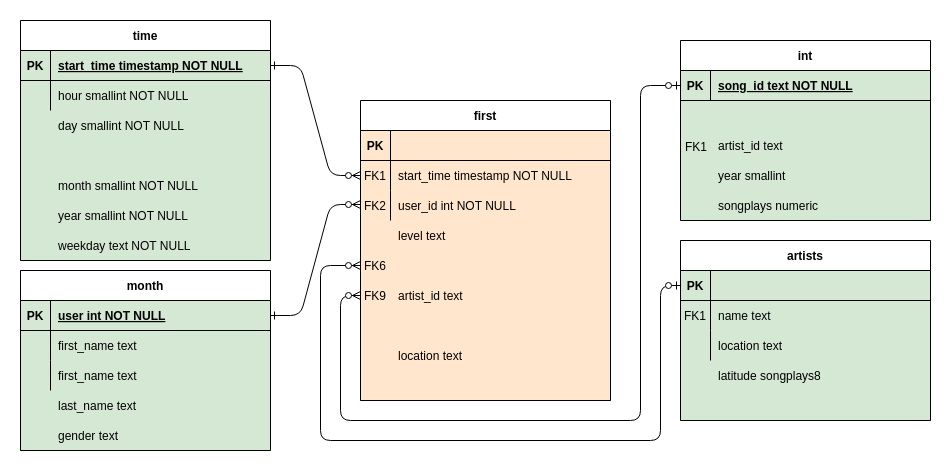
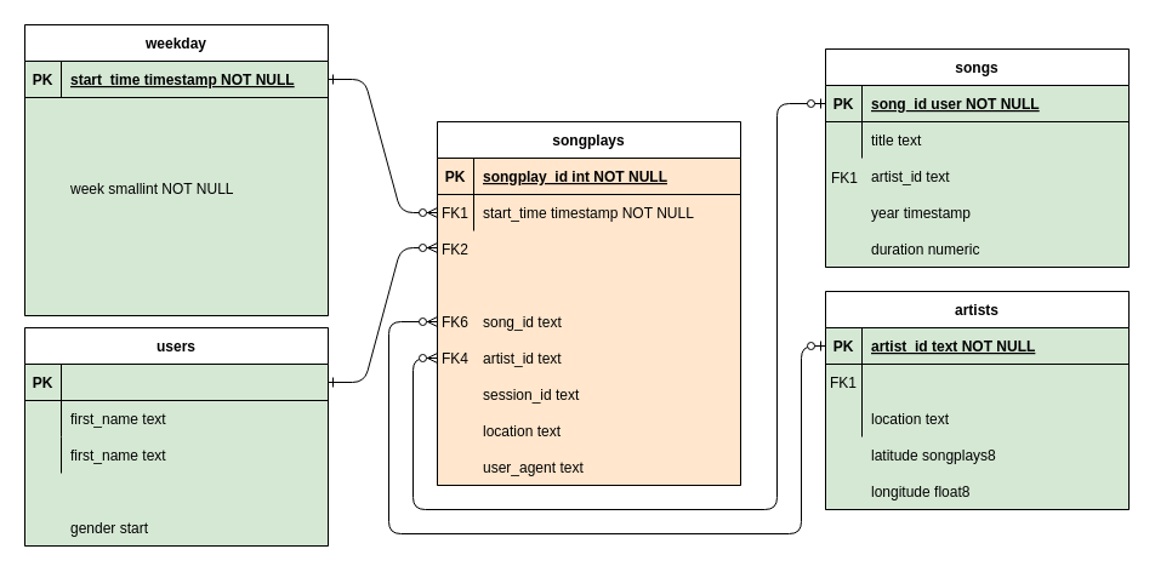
- <mxCell id="5" value="time" style="shape=table;startSize=30;container=1;collapsible=1;childLayout=tableLayout;fixedRows=1;rowLines=0;fontStyle=1;align=center;resizeLast=1;" parent="4" vertex="1"><mxGeometry width="250" height="240" as="geometry" /></mxCell>
+ <mxCell id="5" value="weekday" style="shape=table;startSize=30;container=1;collapsible=1;childLayout=tableLayout;fixedRows=1;rowLines=0;fontStyle=1;align=center;resizeLast=1;" parent="4" vertex="1"><mxGeometry width="250" height="240" as="geometry" /></mxCell>
- <mxCell id="40" value="int" style="shape=table;startSize=30;container=1;collapsible=1;childLayout=tableLayout;fixedRows=1;rowLines=0;fontStyle=1;align=center;resizeLast=1;" vertex="1" parent="1"><mxGeometry x="680" y="40" width="250" height="180" as="geometry" /></mxCell>
+ <mxCell id="40" value="songs" style="shape=table;startSize=30;container=1;collapsible=1;childLayout=tableLayout;fixedRows=1;rowLines=0;fontStyle=1;align=center;resizeLast=1;" vertex="1" parent="1"><mxGeometry x="680" y="40" width="250" height="180" as="geometry" /></mxCell>
- <mxCell id="43" value="song_id text NOT NULL " style="shape=partialRectangle;overflow=hidden;connectable=0;fillColor=none;top=0;left=0;bottom=0;right=0;align=left;spacingLeft=6;fontStyle=5;" vertex="1" parent="41"><mxGeometry x="30" width="220" height="30" as="geometry" /></mxCell>
+ <mxCell id="43" value="song_id user NOT NULL " style="shape=partialRectangle;overflow=hidden;connectable=0;fillColor=none;top=0;left=0;bottom=0;right=0;align=left;spacingLeft=6;fontStyle=5;" vertex="1" parent="41"><mxGeometry x="30" width="220" height="30" as="geometry" /></mxCell>
- <mxCell id="11" value="hour smallint NOT NULL" style="shape=partialRectangle;overflow=hidden;connectable=0;fillColor=none;top=0;left=0;bottom=0;right=0;align=left;spacingLeft=6;" parent="9" vertex="1"><mxGeometry x="30" width="220" height="30" as="geometry" /></mxCell>
- <mxCell id="18" value="first" style="shape=table;startSize=30;container=1;collapsible=1;childLayout=tableLayout;fixedRows=1;rowLines=0;fontStyle=1;align=center;resizeLast=1;labelBackgroundColor=#ffffff;" parent="17" vertex="1"><mxGeometry width="250" height="300" as="geometry" /></mxCell>
+ <mxCell id="18" value="songplays" style="shape=table;startSize=30;container=1;collapsible=1;childLayout=tableLayout;fixedRows=1;rowLines=0;fontStyle=1;align=center;resizeLast=1;labelBackgroundColor=#ffffff;" parent="17" vertex="1"><mxGeometry width="250" height="300" as="geometry" /></mxCell>
+ <mxCell id="46" value="title text" style="shape=partialRectangle;overflow=hidden;connectable=0;fillColor=none;top=0;left=0;bottom=0;right=0;align=left;spacingLeft=6;" vertex="1" parent="44"><mxGeometry x="30" width="220" height="30" as="geometry" /></mxCell>
- <mxCell id="12" value="day smallint NOT NULL" style="shape=partialRectangle;overflow=hidden;connectable=0;fillColor=none;top=0;left=0;bottom=0;right=0;align=left;spacingLeft=6;" vertex="1" parent="4"><mxGeometry x="30" y="90" width="220" height="30" as="geometry" /></mxCell>
+ <mxCell id="21" value="songplay_id int NOT NULL " style="shape=partialRectangle;overflow=hidden;connectable=0;fillColor=none;top=0;left=0;bottom=0;right=0;align=left;spacingLeft=6;fontStyle=5;" parent="19" vertex="1"><mxGeometry x="30" width="220" height="30" as="geometry" /></mxCell>
+ <mxCell id="13" value="week smallint NOT NULL" style="shape=partialRectangle;overflow=hidden;connectable=0;fillColor=none;top=0;left=0;bottom=0;right=0;align=left;spacingLeft=6;" vertex="1" parent="4"><mxGeometry x="30" y="120" width="220" height="30" as="geometry" /></mxCell>
- <mxCell id="48" value="year smallint" style="shape=partialRectangle;overflow=hidden;connectable=0;fillColor=none;top=0;left=0;bottom=0;right=0;align=left;spacingLeft=6;" vertex="1" parent="1"><mxGeometry x="710" y="160" width="220" height="30" as="geometry" /></mxCell>
+ <mxCell id="48" value="year timestamp" style="shape=partialRectangle;overflow=hidden;connectable=0;fillColor=none;top=0;left=0;bottom=0;right=0;align=left;spacingLeft=6;" vertex="1" parent="1"><mxGeometry x="710" y="160" width="220" height="30" as="geometry" /></mxCell>
- <mxCell id="14" value="month smallint NOT NULL" style="shape=partialRectangle;overflow=hidden;connectable=0;fillColor=none;top=0;left=0;bottom=0;right=0;align=left;spacingLeft=6;" vertex="1" parent="4"><mxGeometry x="30" y="150" width="220" height="30" as="geometry" /></mxCell>
- <mxCell id="27" value="user_id int NOT NULL" style="shape=partialRectangle;overflow=hidden;connectable=0;fillColor=none;top=0;left=0;bottom=0;right=0;align=left;spacingLeft=6;" parent="25" vertex="1"><mxGeometry x="30" width="220" height="30" as="geometry" /></mxCell>
- <mxCell id="49" value="songplays numeric" style="shape=partialRectangle;overflow=hidden;connectable=0;fillColor=none;top=0;left=0;bottom=0;right=0;align=left;spacingLeft=6;" vertex="1" parent="1"><mxGeometry x="710" y="190" width="220" height="30" as="geometry" /></mxCell>
+ <mxCell id="49" value="duration numeric" style="shape=partialRectangle;overflow=hidden;connectable=0;fillColor=none;top=0;left=0;bottom=0;right=0;align=left;spacingLeft=6;" vertex="1" parent="1"><mxGeometry x="710" y="190" width="220" height="30" as="geometry" /></mxCell>
- <mxCell id="15" value="year smallint NOT NULL" style="shape=partialRectangle;overflow=hidden;connectable=0;fillColor=none;top=0;left=0;bottom=0;right=0;align=left;spacingLeft=6;" vertex="1" parent="4"><mxGeometry x="30" y="180" width="220" height="30" as="geometry" /></mxCell>
- <mxCell id="28" value="level text" style="shape=partialRectangle;overflow=hidden;connectable=0;fillColor=none;top=0;left=0;bottom=0;right=0;align=left;spacingLeft=6;" vertex="1" parent="17"><mxGeometry x="30" y="120" width="220" height="30" as="geometry" /></mxCell>
- <mxCell id="16" value="weekday text NOT NULL" style="shape=partialRectangle;overflow=hidden;connectable=0;fillColor=none;top=0;left=0;bottom=0;right=0;align=left;spacingLeft=6;" vertex="1" parent="4"><mxGeometry x="30" y="210" width="220" height="30" as="geometry" /></mxCell>
+ <mxCell id="29" value="song_id text" style="shape=partialRectangle;overflow=hidden;connectable=0;fillColor=none;top=0;left=0;bottom=0;right=0;align=left;spacingLeft=6;" vertex="1" parent="17"><mxGeometry x="30" y="150" width="220" height="30" as="geometry" /></mxCell>
- <mxCell id="53" value="month" style="shape=table;startSize=30;container=1;collapsible=1;childLayout=tableLayout;fixedRows=1;rowLines=0;fontStyle=1;align=center;resizeLast=1;" parent="51" vertex="1"><mxGeometry width="250" height="180" as="geometry" /></mxCell>
+ <mxCell id="53" value="users" style="shape=table;startSize=30;container=1;collapsible=1;childLayout=tableLayout;fixedRows=1;rowLines=0;fontStyle=1;align=center;resizeLast=1;" parent="51" vertex="1"><mxGeometry width="250" height="180" as="geometry" /></mxCell>
+ <mxCell id="70" value="artist_id text NOT NULL " style="shape=partialRectangle;overflow=hidden;connectable=0;fillColor=none;top=0;left=0;bottom=0;right=0;align=left;spacingLeft=6;fontStyle=5;" vertex="1" parent="68"><mxGeometry x="30" width="220" height="30" as="geometry" /></mxCell>
- <mxCell id="35" value="FK9" style="shape=partialRectangle;overflow=hidden;connectable=0;fillColor=none;top=0;left=0;bottom=0;right=0;" vertex="1" parent="17"><mxGeometry y="180" width="30" height="30" as="geometry" /></mxCell>
+ <mxCell id="35" value="FK4" style="shape=partialRectangle;overflow=hidden;connectable=0;fillColor=none;top=0;left=0;bottom=0;right=0;" vertex="1" parent="17"><mxGeometry y="180" width="30" height="30" as="geometry" /></mxCell>
- <mxCell id="56" value="user int NOT NULL " style="shape=partialRectangle;overflow=hidden;connectable=0;fillColor=none;top=0;left=0;bottom=0;right=0;align=left;spacingLeft=6;fontStyle=5;" parent="54" vertex="1"><mxGeometry x="30" width="220" height="30" as="geometry" /></mxCell>
- <mxCell id="73" value="name text" style="shape=partialRectangle;overflow=hidden;connectable=0;fillColor=none;top=0;left=0;bottom=0;right=0;align=left;spacingLeft=6;" vertex="1" parent="71"><mxGeometry x="30" width="220" height="30" as="geometry" /></mxCell>
+ <mxCell id="31" value="session_id text" style="shape=partialRectangle;overflow=hidden;connectable=0;fillColor=none;top=0;left=0;bottom=0;right=0;align=left;spacingLeft=6;" vertex="1" parent="17"><mxGeometry x="30" y="210" width="220" height="30" as="geometry" /></mxCell>
+ <mxCell id="33" value="user_agent text" style="shape=partialRectangle;overflow=hidden;connectable=0;fillColor=none;top=0;left=0;bottom=0;right=0;align=left;spacingLeft=6;" vertex="1" parent="17"><mxGeometry x="30" y="270" width="220" height="30" as="geometry" /></mxCell>
- <mxCell id="63" value="last_name text" style="shape=partialRectangle;overflow=hidden;connectable=0;fillColor=none;top=0;left=0;bottom=0;right=0;align=left;spacingLeft=6;" vertex="1" parent="51"><mxGeometry x="30" y="120" width="220" height="30" as="geometry" /></mxCell>
+ <mxCell id="78" value="longitude float8" style="shape=partialRectangle;overflow=hidden;connectable=0;fillColor=none;top=0;left=0;bottom=0;right=0;align=left;spacingLeft=6;" vertex="1" parent="65"><mxGeometry x="30" y="150" width="220" height="30" as="geometry" /></mxCell>
- <mxCell id="64" value="gender text" style="shape=partialRectangle;overflow=hidden;connectable=0;fillColor=none;top=0;left=0;bottom=0;right=0;align=left;spacingLeft=6;" vertex="1" parent="51"><mxGeometry x="30" y="150" width="220" height="30" as="geometry" /></mxCell>
+ <mxCell id="64" value="gender start" style="shape=partialRectangle;overflow=hidden;connectable=0;fillColor=none;top=0;left=0;bottom=0;right=0;align=left;spacingLeft=6;" vertex="1" parent="51"><mxGeometry x="30" y="150" width="220" height="30" as="geometry" /></mxCell>
